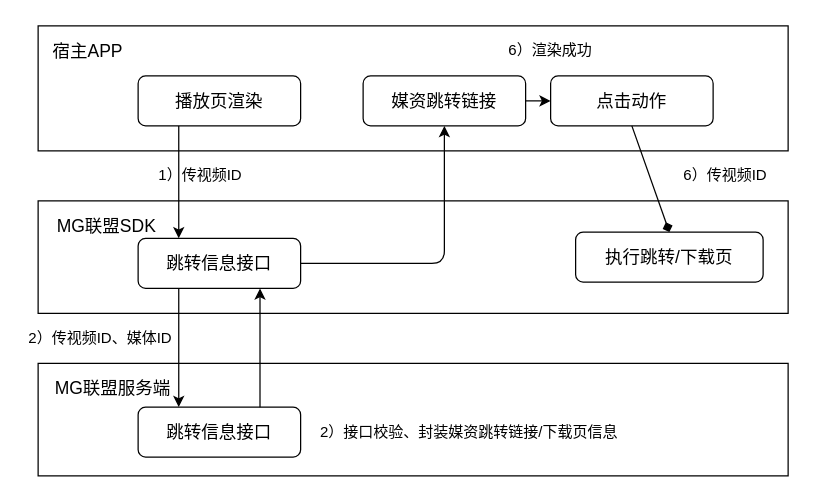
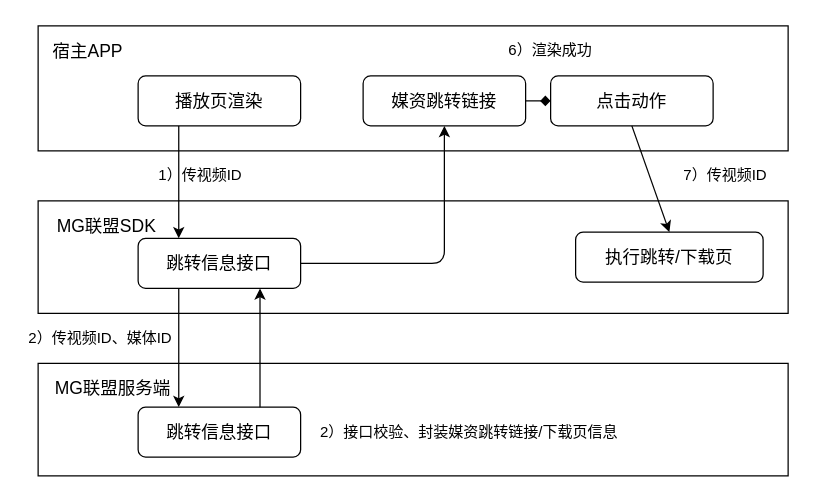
- <mxCell id="16" value="" style="endArrow=classic;html=1;exitX=1;exitY=0.5;exitDx=0;exitDy=0;entryX=0;entryY=0.5;entryDx=0;entryDy=0;" edge="1" parent="1" source="13" target="14"><mxGeometry width="50" height="50" relative="1" as="geometry"><mxPoint x="185" y="110" as="sourcePoint" /><mxPoint x="185" y="200" as="targetPoint" /></mxGeometry></mxCell>
+ <mxCell id="16" value="" style="endArrow=diamond;html=1;exitX=1;exitY=0.5;exitDx=0;exitDy=0;entryX=0;entryY=0.5;entryDx=0;entryDy=0;" edge="1" parent="1" source="13" target="14"><mxGeometry width="50" height="50" relative="1" as="geometry"><mxPoint x="185" y="110" as="sourcePoint" /><mxPoint x="185" y="200" as="targetPoint" /></mxGeometry></mxCell>
- <mxCell id="24" value="6）传视频ID" style="text;html=1;strokeColor=none;fillColor=none;align=center;verticalAlign=middle;whiteSpace=wrap;rounded=0;" vertex="1" parent="1"><mxGeometry x="540" y="130" width="80" height="20" as="geometry" /></mxCell>
+ <mxCell id="24" value="7）传视频ID" style="text;html=1;strokeColor=none;fillColor=none;align=center;verticalAlign=middle;whiteSpace=wrap;rounded=0;" vertex="1" parent="1"><mxGeometry x="540" y="130" width="80" height="20" as="geometry" /></mxCell>
- <mxCell id="17" value="" style="endArrow=diamond;html=1;exitX=0.5;exitY=1;exitDx=0;exitDy=0;entryX=0.5;entryY=0;entryDx=0;entryDy=0;" edge="1" parent="1" source="14" target="15"><mxGeometry width="50" height="50" relative="1" as="geometry"><mxPoint x="195" y="120" as="sourcePoint" /><mxPoint x="195" y="210" as="targetPoint" /></mxGeometry></mxCell>
+ <mxCell id="17" value="" style="endArrow=classic;html=1;exitX=0.5;exitY=1;exitDx=0;exitDy=0;entryX=0.5;entryY=0;entryDx=0;entryDy=0;" edge="1" parent="1" source="14" target="15"><mxGeometry width="50" height="50" relative="1" as="geometry"><mxPoint x="195" y="120" as="sourcePoint" /><mxPoint x="195" y="210" as="targetPoint" /></mxGeometry></mxCell>
